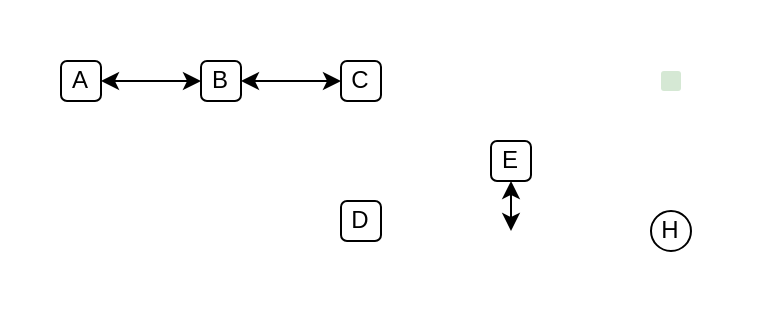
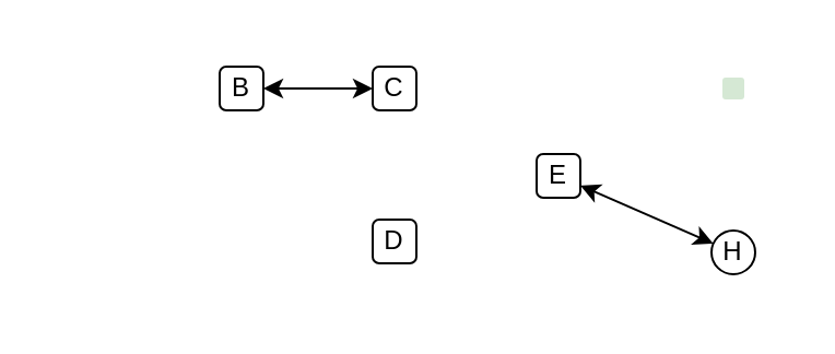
- <mxCell style="rounded=1;whiteSpace=wrap;verticalAlign=middle;align=center;" id="4" parent="3" value="A" vertex="1"><mxGeometry width="20" height="20" as="geometry" x="0" y="0" /></mxCell>
- <mxCell id="16" source="4" target="5" parent="1" edge="1" style="endArrow=classic;startArrow=classic;html=1;"><mxGeometry relative="1" as="geometry" /></mxCell>
- <mxCell id="18" source="11" target="12" parent="1" edge="1" style="endArrow=classic;startArrow=classic;html=1;"><mxGeometry relative="1" as="geometry" /></mxCell>
+ <mxCell id="18" source="11" target="15" parent="1" edge="1" style="endArrow=classic;startArrow=classic;html=1;"><mxGeometry relative="1" as="geometry" /></mxCell>
